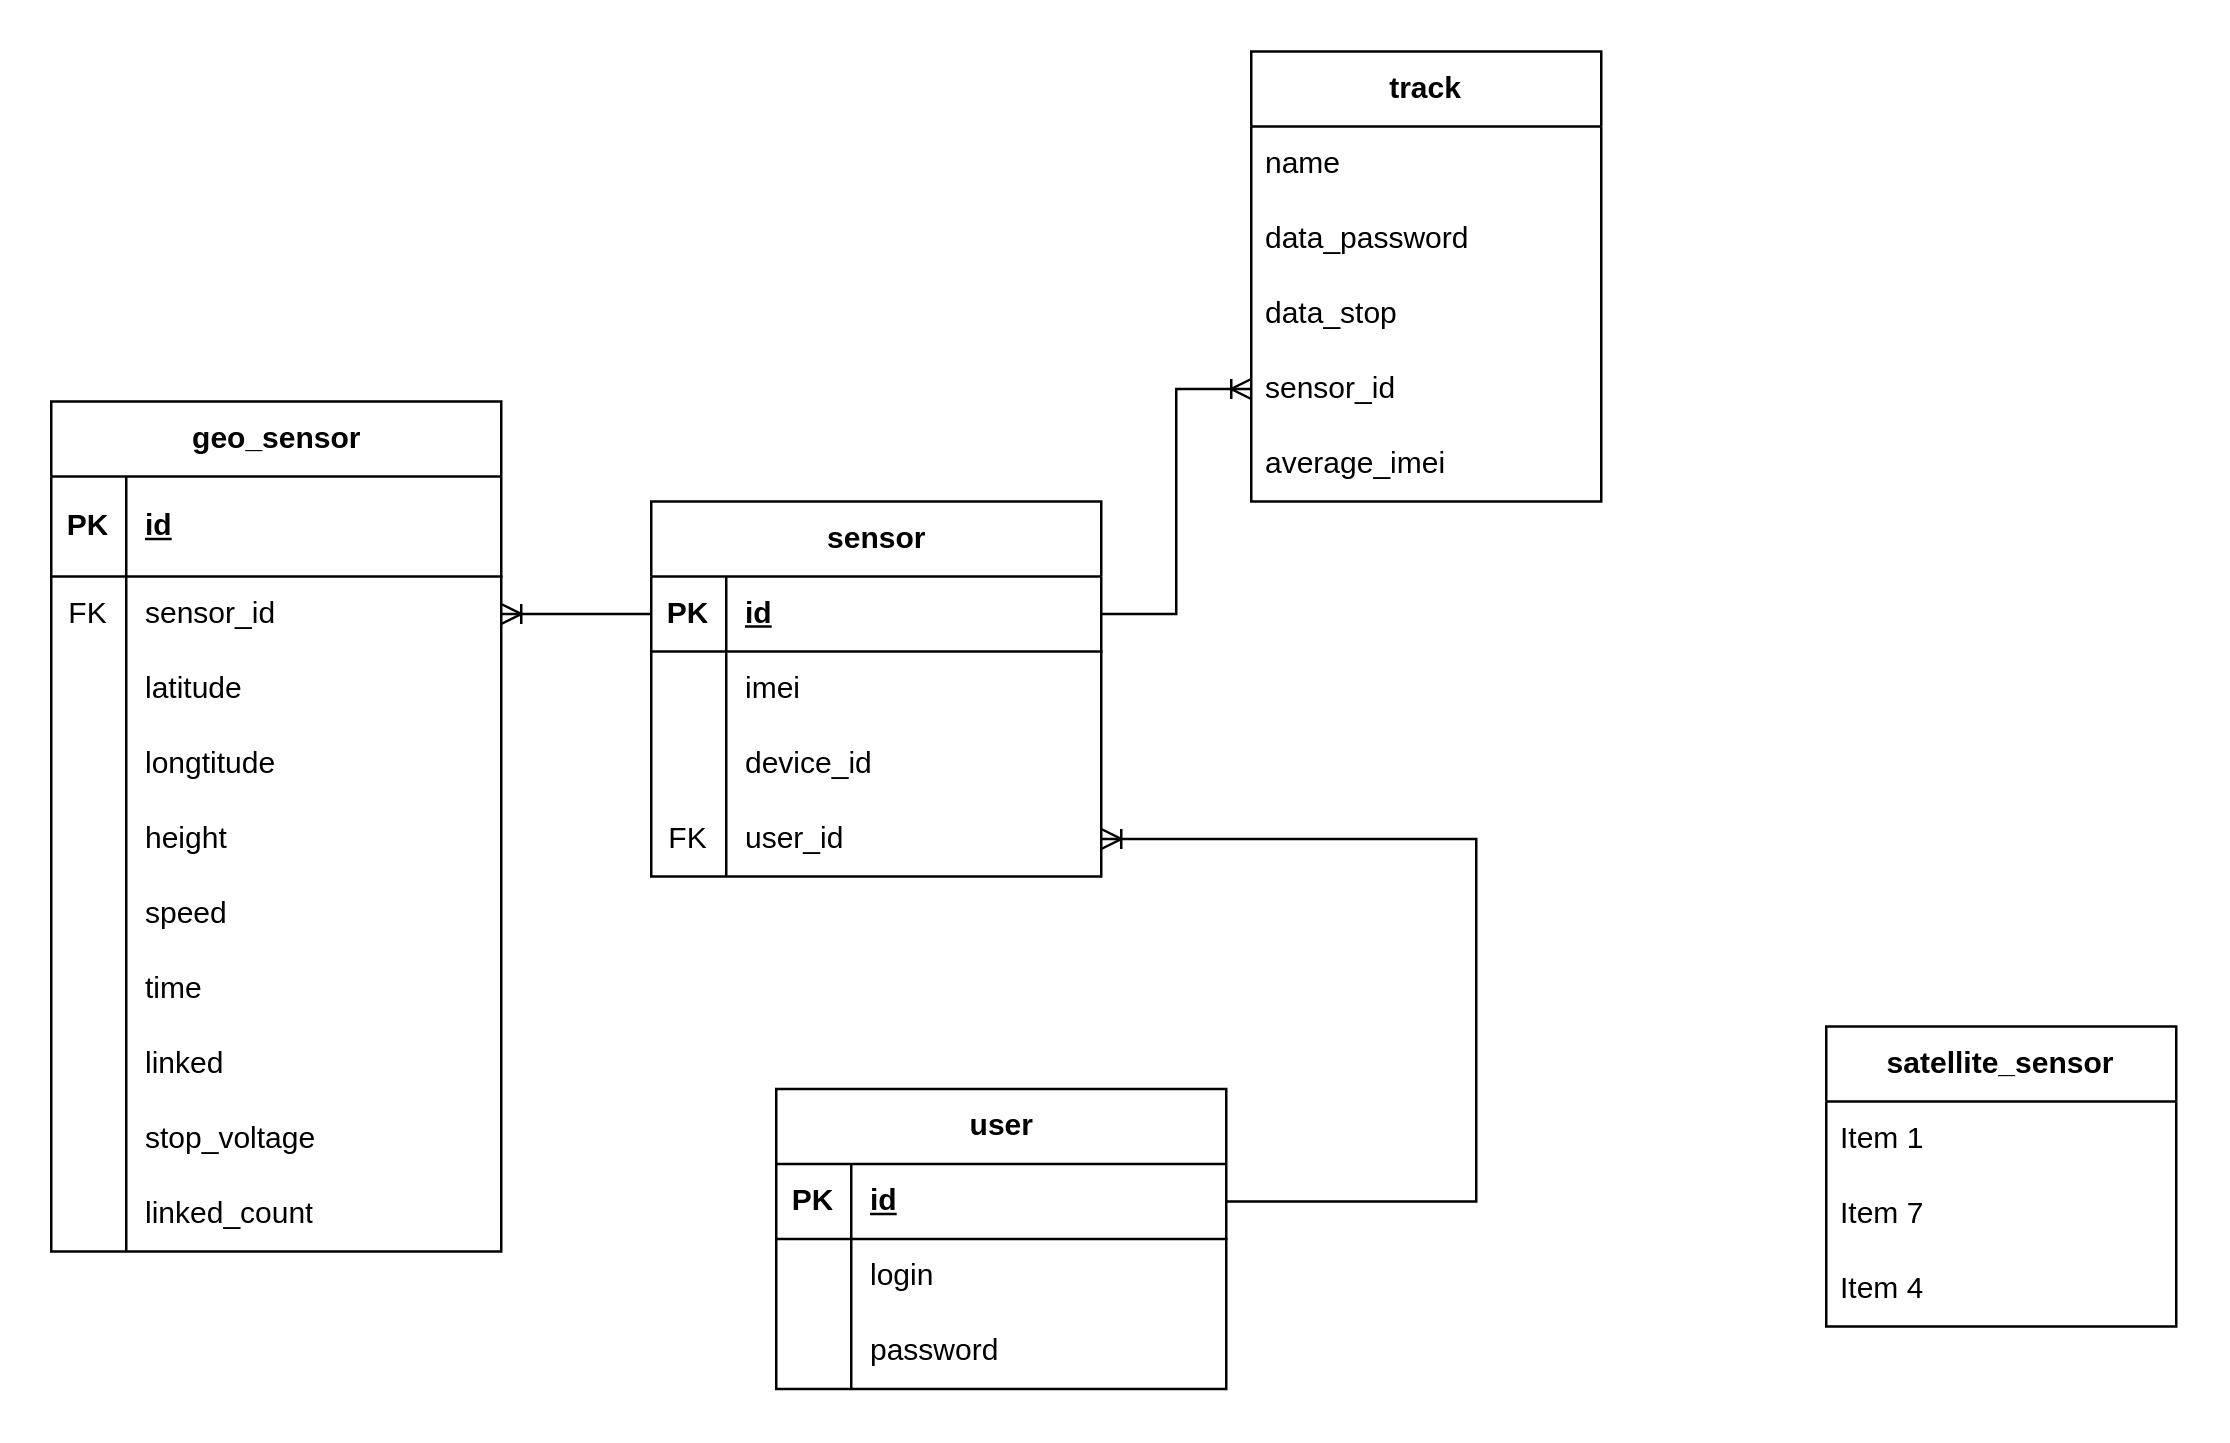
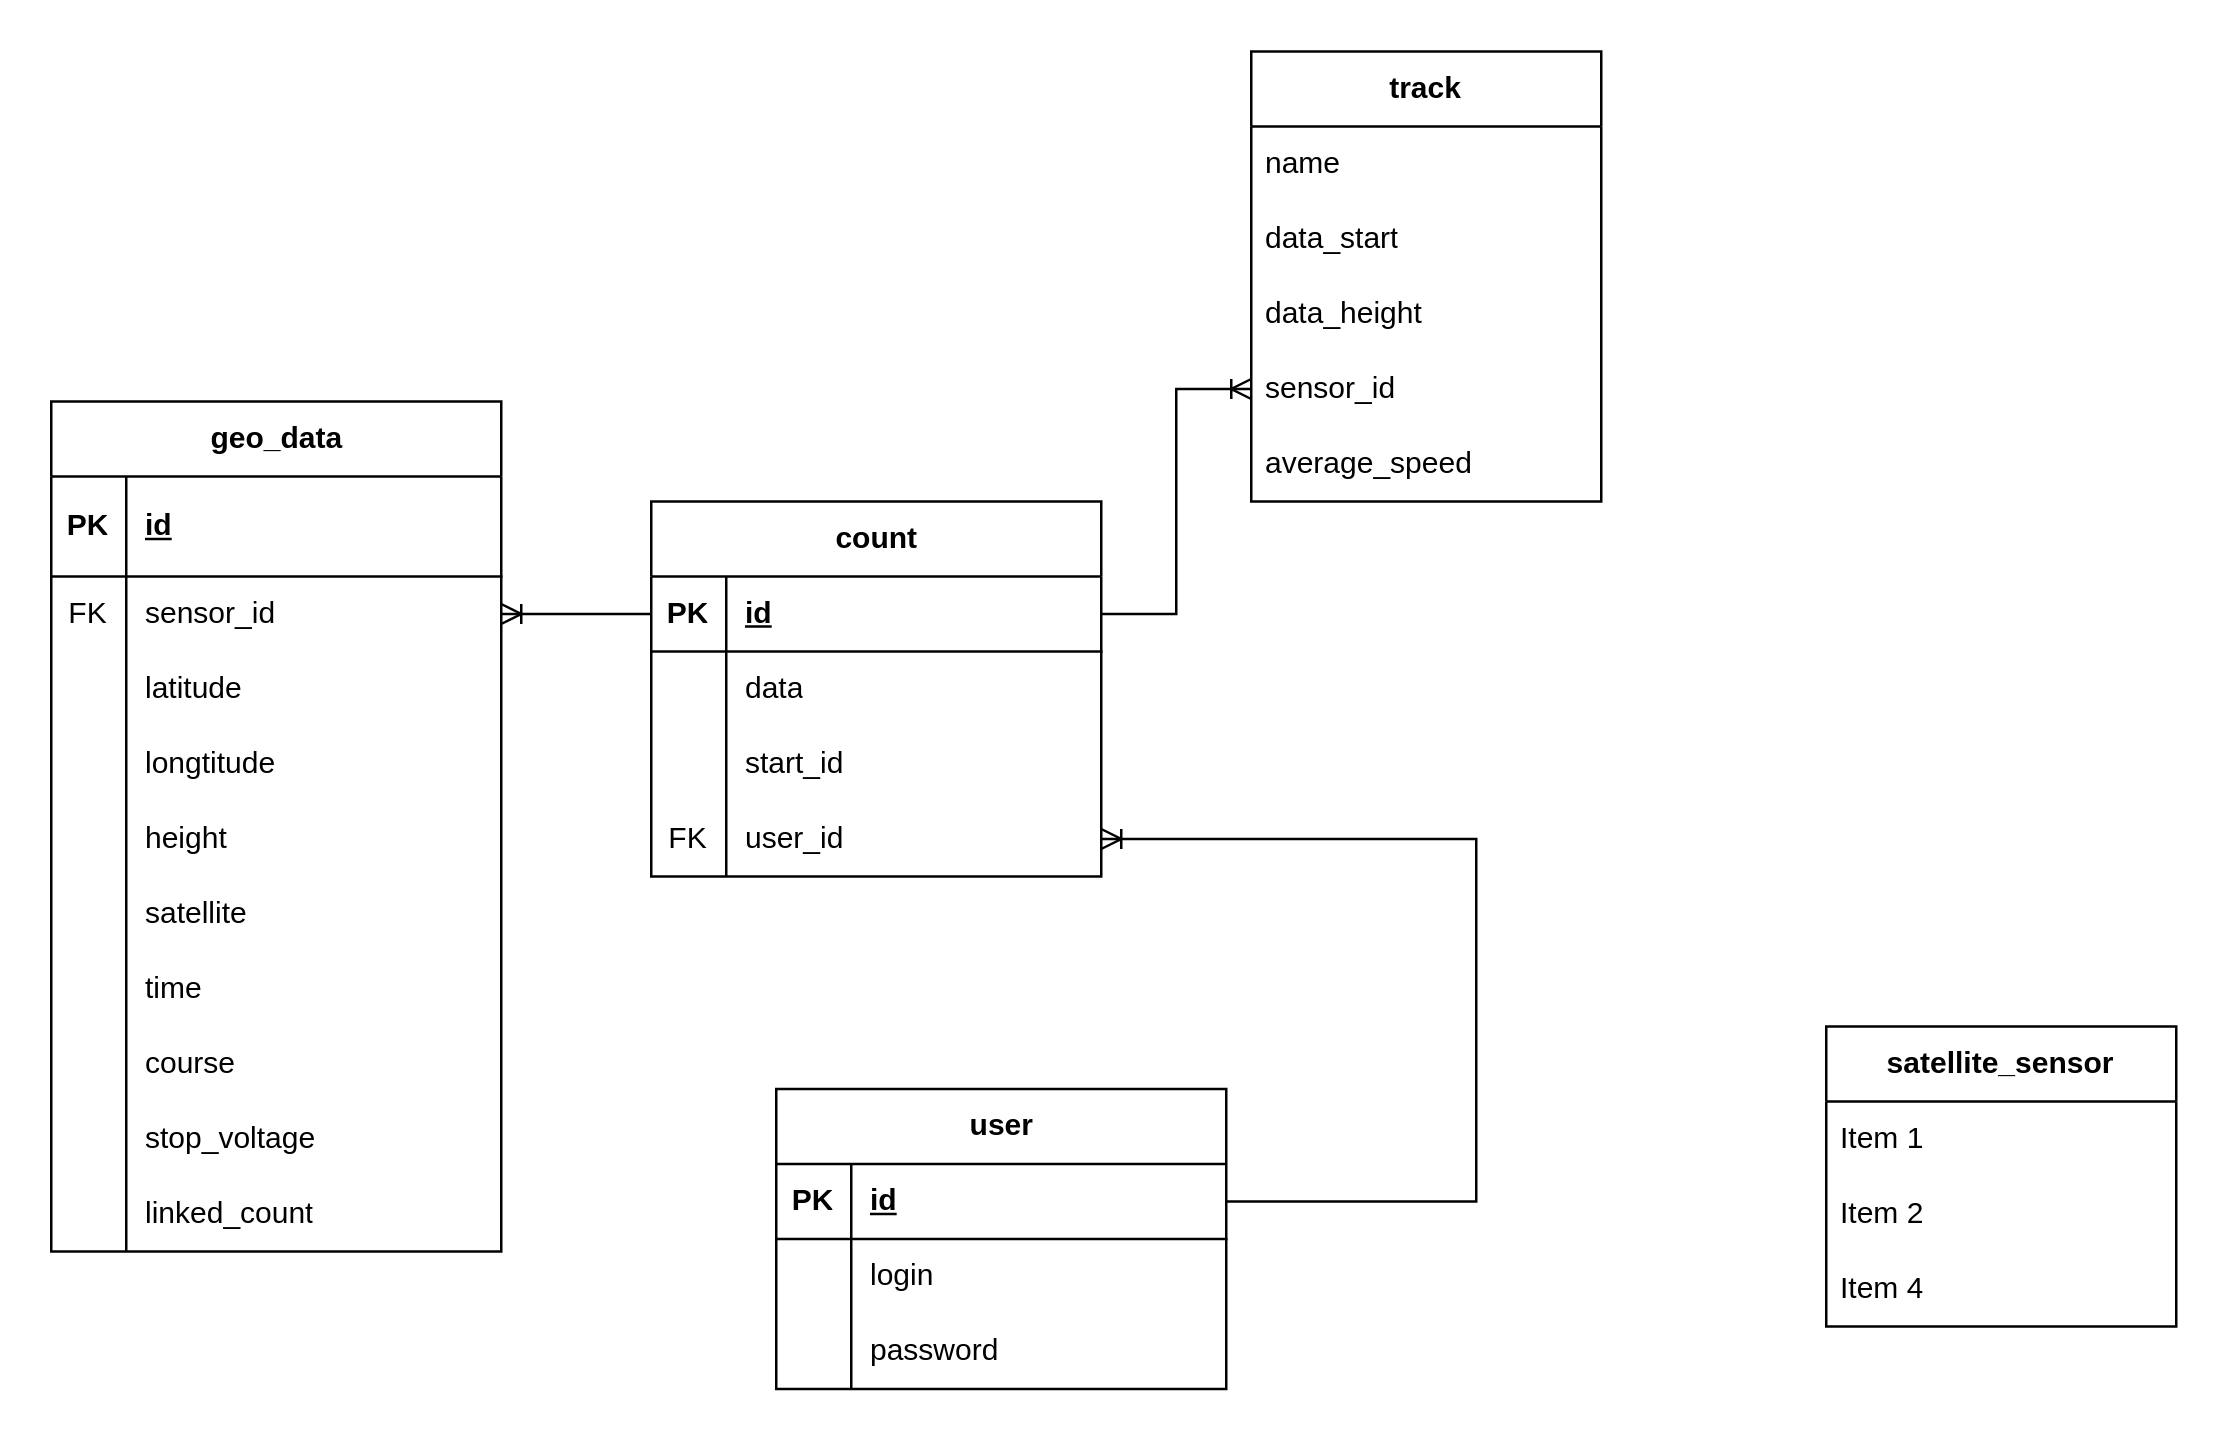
- <mxCell id="64" value="data_password" style="text;strokeColor=none;fillColor=none;align=left;verticalAlign=middle;spacingLeft=4;spacingRight=4;overflow=hidden;points=[[0,0.5],[1,0.5]];portConstraint=eastwest;rotatable=0;whiteSpace=wrap;html=1;" vertex="1" parent="62"><mxGeometry y="60" width="140" height="30" as="geometry" /></mxCell>
+ <mxCell id="64" value="data_start" style="text;strokeColor=none;fillColor=none;align=left;verticalAlign=middle;spacingLeft=4;spacingRight=4;overflow=hidden;points=[[0,0.5],[1,0.5]];portConstraint=eastwest;rotatable=0;whiteSpace=wrap;html=1;" vertex="1" parent="62"><mxGeometry y="60" width="140" height="30" as="geometry" /></mxCell>
- <mxCell id="65" value="data_stop" style="text;strokeColor=none;fillColor=none;align=left;verticalAlign=middle;spacingLeft=4;spacingRight=4;overflow=hidden;points=[[0,0.5],[1,0.5]];portConstraint=eastwest;rotatable=0;whiteSpace=wrap;html=1;" vertex="1" parent="62"><mxGeometry y="90" width="140" height="30" as="geometry" /></mxCell>
+ <mxCell id="65" value="data_height" style="text;strokeColor=none;fillColor=none;align=left;verticalAlign=middle;spacingLeft=4;spacingRight=4;overflow=hidden;points=[[0,0.5],[1,0.5]];portConstraint=eastwest;rotatable=0;whiteSpace=wrap;html=1;" vertex="1" parent="62"><mxGeometry y="90" width="140" height="30" as="geometry" /></mxCell>
- <mxCell id="2" value="geo_sensor" style="shape=table;startSize=30;container=1;collapsible=1;childLayout=tableLayout;fixedRows=1;rowLines=0;fontStyle=1;align=center;resizeLast=1;html=1;" parent="1" vertex="1"><mxGeometry x="20" y="160" width="180" height="340" as="geometry" /></mxCell>
+ <mxCell id="2" value="geo_data" style="shape=table;startSize=30;container=1;collapsible=1;childLayout=tableLayout;fixedRows=1;rowLines=0;fontStyle=1;align=center;resizeLast=1;html=1;" parent="1" vertex="1"><mxGeometry x="20" y="160" width="180" height="340" as="geometry" /></mxCell>
- <mxCell id="67" value="average_imei" style="text;strokeColor=none;fillColor=none;align=left;verticalAlign=middle;spacingLeft=4;spacingRight=4;overflow=hidden;points=[[0,0.5],[1,0.5]];portConstraint=eastwest;rotatable=0;whiteSpace=wrap;html=1;" vertex="1" parent="62"><mxGeometry y="150" width="140" height="30" as="geometry" /></mxCell>
+ <mxCell id="67" value="average_speed" style="text;strokeColor=none;fillColor=none;align=left;verticalAlign=middle;spacingLeft=4;spacingRight=4;overflow=hidden;points=[[0,0.5],[1,0.5]];portConstraint=eastwest;rotatable=0;whiteSpace=wrap;html=1;" vertex="1" parent="62"><mxGeometry y="150" width="140" height="30" as="geometry" /></mxCell>
- <mxCell id="33" value="sensor" style="shape=table;startSize=30;container=1;collapsible=1;childLayout=tableLayout;fixedRows=1;rowLines=0;fontStyle=1;align=center;resizeLast=1;html=1;" parent="1" vertex="1"><mxGeometry x="260" y="200" width="180" height="150" as="geometry" /></mxCell>
+ <mxCell id="33" value="count" style="shape=table;startSize=30;container=1;collapsible=1;childLayout=tableLayout;fixedRows=1;rowLines=0;fontStyle=1;align=center;resizeLast=1;html=1;" parent="1" vertex="1"><mxGeometry x="260" y="200" width="180" height="150" as="geometry" /></mxCell>
- <mxCell id="39" value="imei" style="shape=partialRectangle;connectable=0;fillColor=none;top=0;left=0;bottom=0;right=0;align=left;spacingLeft=6;overflow=hidden;whiteSpace=wrap;html=1;" parent="37" vertex="1"><mxGeometry x="30" width="150" height="30" as="geometry"><mxRectangle width="150" height="30" as="alternateBounds" /></mxGeometry></mxCell>
+ <mxCell id="39" value="data" style="shape=partialRectangle;connectable=0;fillColor=none;top=0;left=0;bottom=0;right=0;align=left;spacingLeft=6;overflow=hidden;whiteSpace=wrap;html=1;" parent="37" vertex="1"><mxGeometry x="30" width="150" height="30" as="geometry"><mxRectangle width="150" height="30" as="alternateBounds" /></mxGeometry></mxCell>
- <mxCell id="42" value="device_id" style="shape=partialRectangle;connectable=0;fillColor=none;top=0;left=0;bottom=0;right=0;align=left;spacingLeft=6;overflow=hidden;whiteSpace=wrap;html=1;" parent="40" vertex="1"><mxGeometry x="30" width="150" height="30" as="geometry"><mxRectangle width="150" height="30" as="alternateBounds" /></mxGeometry></mxCell>
+ <mxCell id="42" value="start_id" style="shape=partialRectangle;connectable=0;fillColor=none;top=0;left=0;bottom=0;right=0;align=left;spacingLeft=6;overflow=hidden;whiteSpace=wrap;html=1;" parent="40" vertex="1"><mxGeometry x="30" width="150" height="30" as="geometry"><mxRectangle width="150" height="30" as="alternateBounds" /></mxGeometry></mxCell>
- <mxCell id="20" value="speed" style="shape=partialRectangle;connectable=0;fillColor=none;top=0;left=0;bottom=0;right=0;align=left;spacingLeft=6;overflow=hidden;whiteSpace=wrap;html=1;" parent="18" vertex="1"><mxGeometry x="30" width="150" height="30" as="geometry"><mxRectangle width="150" height="30" as="alternateBounds" /></mxGeometry></mxCell>
+ <mxCell id="20" value="satellite" style="shape=partialRectangle;connectable=0;fillColor=none;top=0;left=0;bottom=0;right=0;align=left;spacingLeft=6;overflow=hidden;whiteSpace=wrap;html=1;" parent="18" vertex="1"><mxGeometry x="30" width="150" height="30" as="geometry"><mxRectangle width="150" height="30" as="alternateBounds" /></mxGeometry></mxCell>
- <mxCell id="26" value="linked" style="shape=partialRectangle;connectable=0;fillColor=none;top=0;left=0;bottom=0;right=0;align=left;spacingLeft=6;overflow=hidden;whiteSpace=wrap;html=1;" parent="24" vertex="1"><mxGeometry x="30" width="150" height="30" as="geometry"><mxRectangle width="150" height="30" as="alternateBounds" /></mxGeometry></mxCell>
+ <mxCell id="26" value="course" style="shape=partialRectangle;connectable=0;fillColor=none;top=0;left=0;bottom=0;right=0;align=left;spacingLeft=6;overflow=hidden;whiteSpace=wrap;html=1;" parent="24" vertex="1"><mxGeometry x="30" width="150" height="30" as="geometry"><mxRectangle width="150" height="30" as="alternateBounds" /></mxGeometry></mxCell>
- <mxCell id="60" value="Item 7" style="text;strokeColor=none;fillColor=none;align=left;verticalAlign=middle;spacingLeft=4;spacingRight=4;overflow=hidden;points=[[0,0.5],[1,0.5]];portConstraint=eastwest;rotatable=0;whiteSpace=wrap;html=1;" vertex="1" parent="58"><mxGeometry y="60" width="140" height="30" as="geometry" /></mxCell>
+ <mxCell id="60" value="Item 2" style="text;strokeColor=none;fillColor=none;align=left;verticalAlign=middle;spacingLeft=4;spacingRight=4;overflow=hidden;points=[[0,0.5],[1,0.5]];portConstraint=eastwest;rotatable=0;whiteSpace=wrap;html=1;" vertex="1" parent="58"><mxGeometry y="60" width="140" height="30" as="geometry" /></mxCell>
